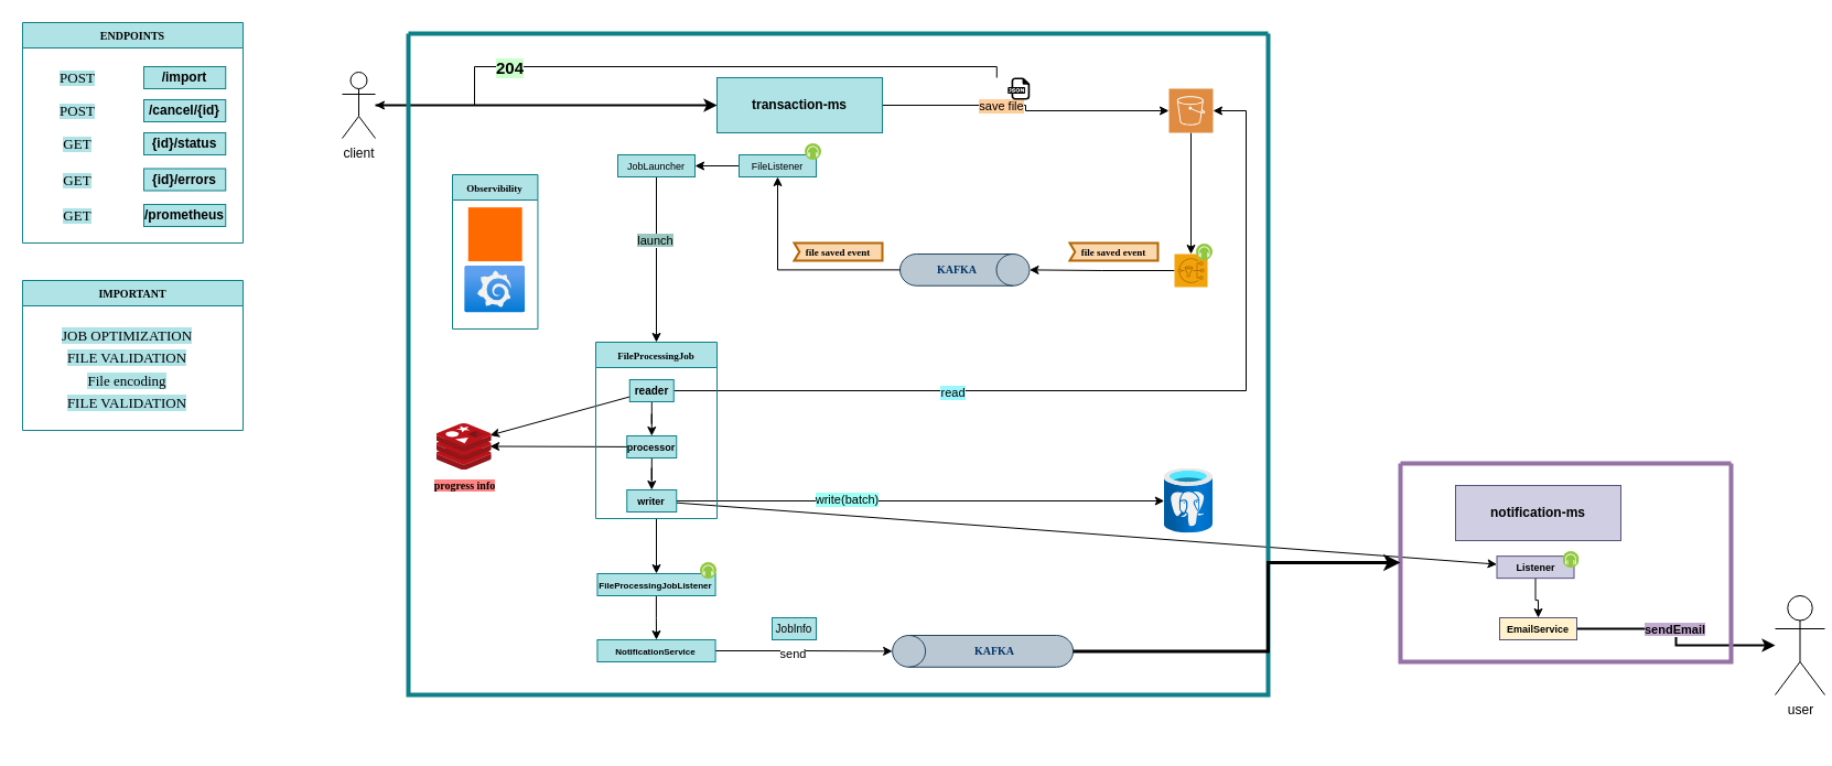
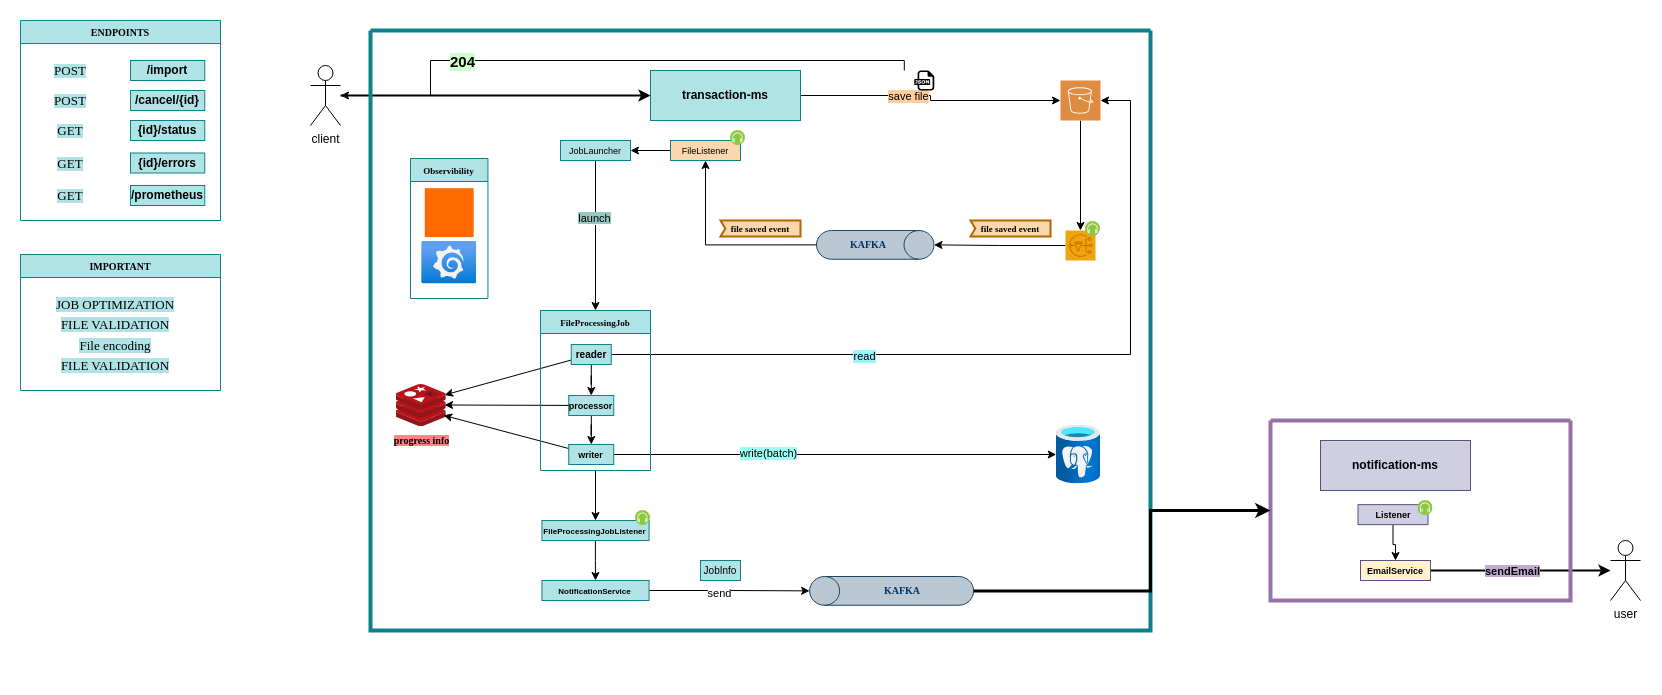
- <mxCell id="20" value="&lt;font style=&quot;font-size: 9px;&quot;&gt;FileListener&lt;/font&gt;" style="rounded=0;whiteSpace=wrap;html=1;fillColor=#b0e3e6;strokeColor=#0e8088;" vertex="1" parent="1"><mxGeometry x="670" y="140" width="70" height="20" as="geometry" /></mxCell>
+ <mxCell id="20" value="&lt;font style=&quot;font-size: 9px;&quot;&gt;FileListener&lt;/font&gt;" style="rounded=0;whiteSpace=wrap;html=1;fillColor=#fad7ac;strokeColor=#0e8088;" vertex="1" parent="1"><mxGeometry x="670" y="140" width="70" height="20" as="geometry" /></mxCell>
- <mxCell id="36" style="rounded=0;orthogonalLoop=1;jettySize=auto;html=1;" edge="1" parent="1" source="39" target="77"><mxGeometry relative="1" as="geometry"><mxPoint x="435.75" y="404" as="targetPoint" /></mxGeometry></mxCell>
+ <mxCell id="36" style="rounded=0;orthogonalLoop=1;jettySize=auto;html=1;entryX=0.948;entryY=0.735;entryDx=0;entryDy=0;entryPerimeter=0;" edge="1" parent="1" source="39" target="34"><mxGeometry relative="1" as="geometry"><mxPoint x="435.75" y="404" as="targetPoint" /></mxGeometry></mxCell>
- <mxCell id="80" value="user" style="shape=umlActor;verticalLabelPosition=bottom;verticalAlign=top;html=1;outlineConnect=0;" vertex="1" parent="1"><mxGeometry x="1610" y="540" width="45" height="90" as="geometry" /></mxCell>
+ <mxCell id="80" value="user" style="shape=umlActor;verticalLabelPosition=bottom;verticalAlign=top;html=1;outlineConnect=0;" vertex="1" parent="1"><mxGeometry x="1610" y="540" width="30" height="60" as="geometry" /></mxCell>
